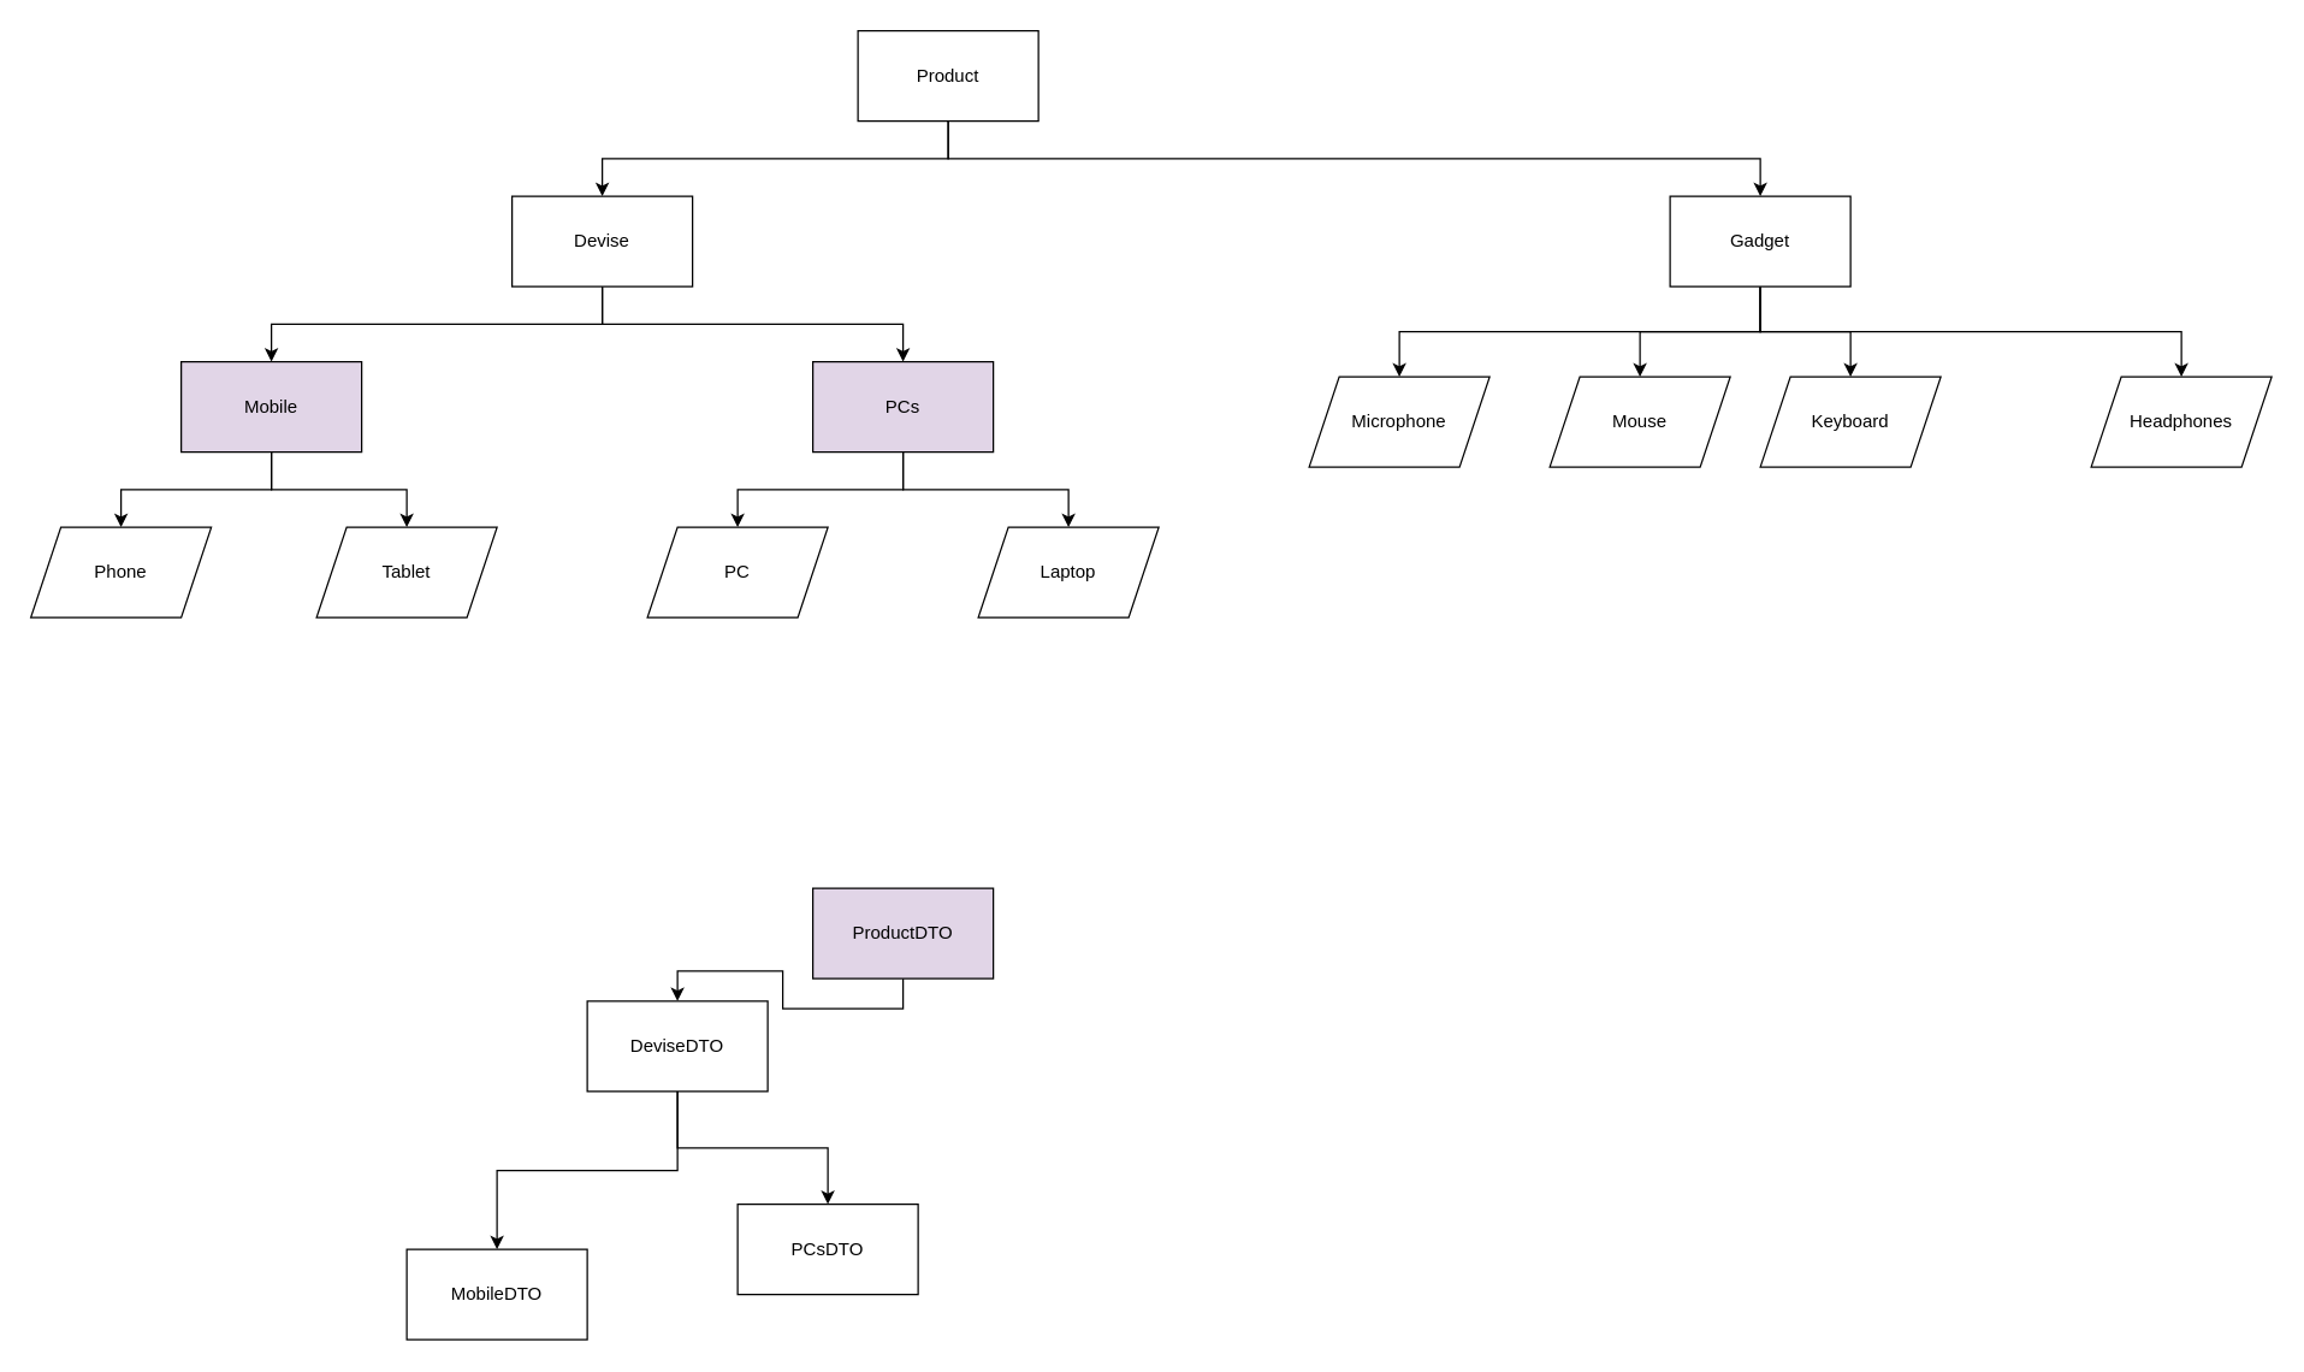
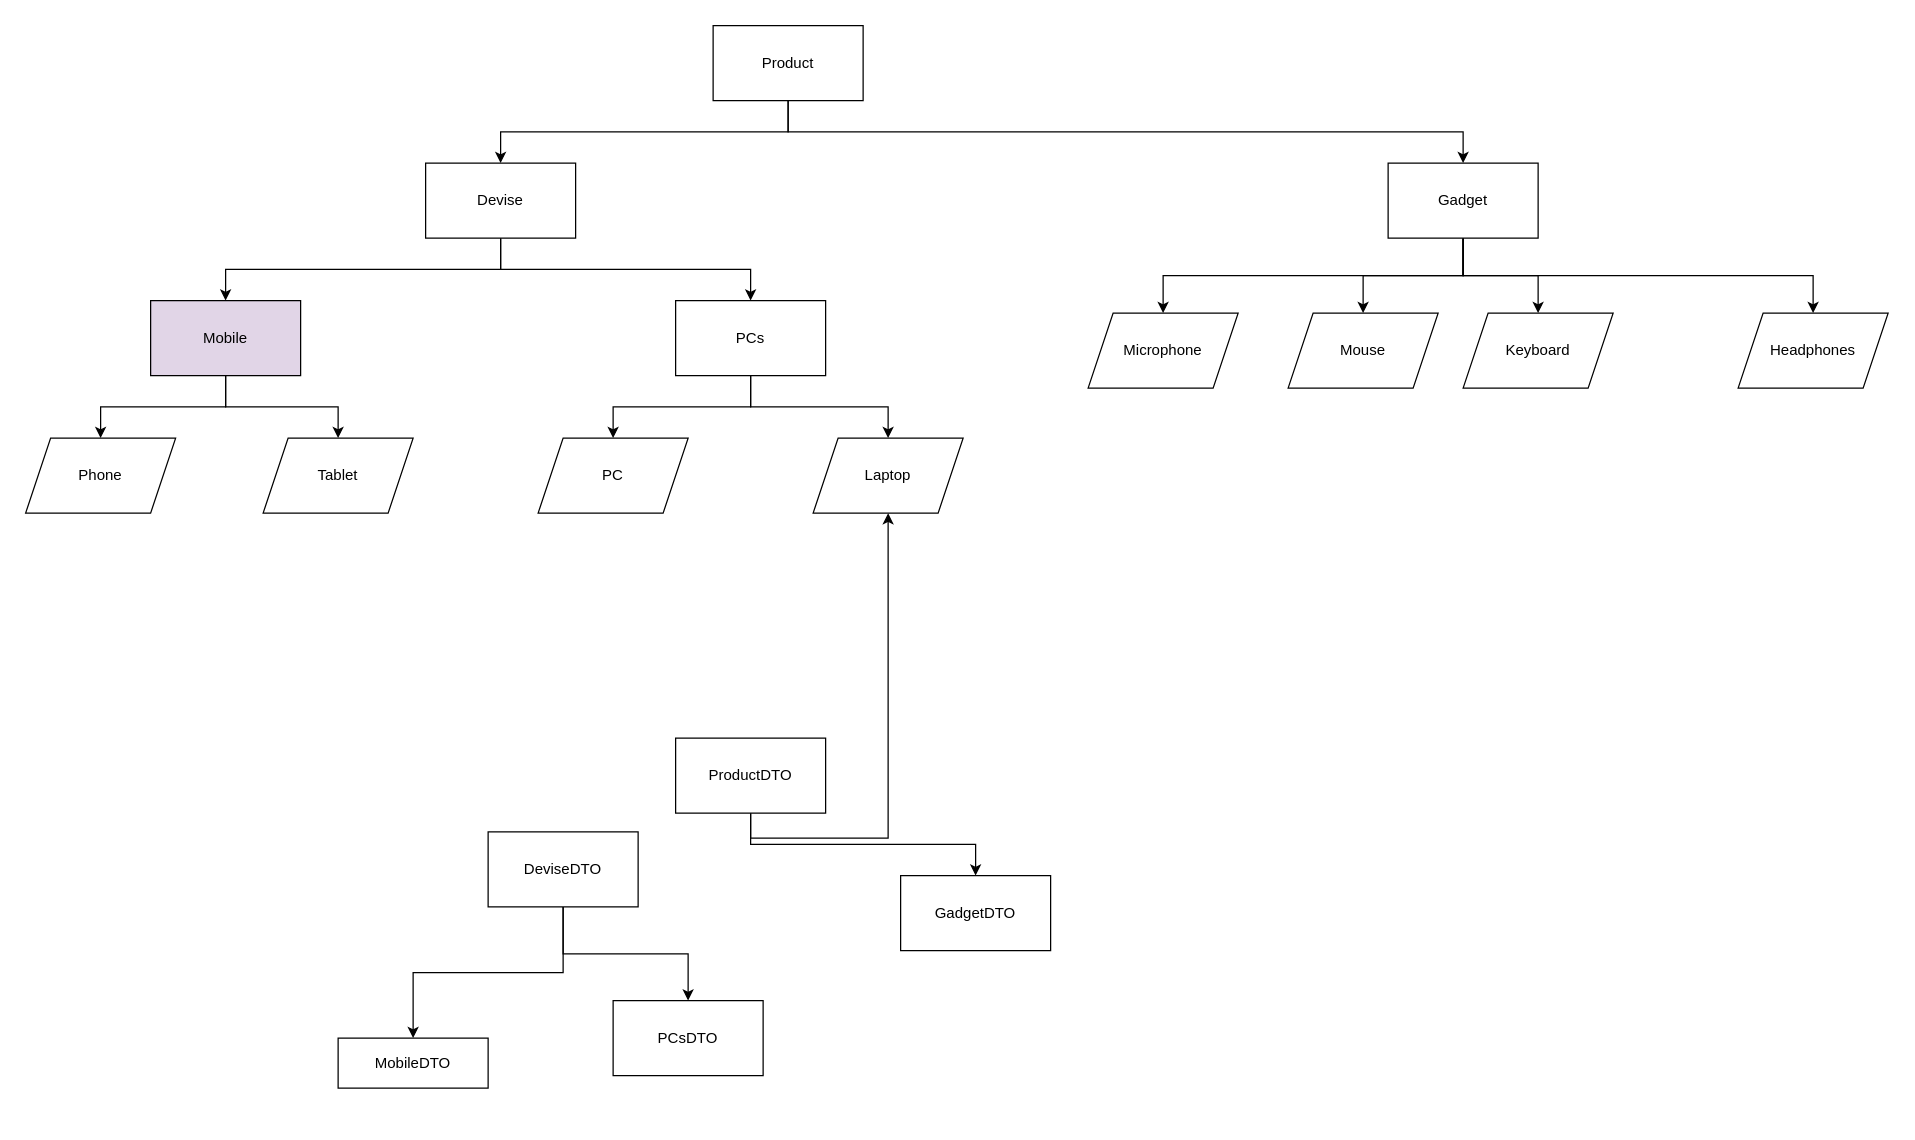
- <mxCell id="15" value="PCs" style="rounded=0;whiteSpace=wrap;html=1;fillColor=#e1d5e7;" vertex="1" parent="1"><mxGeometry x="540" y="240" width="120" height="60" as="geometry" /></mxCell>
+ <mxCell id="15" value="PCs" style="rounded=0;whiteSpace=wrap;html=1;" vertex="1" parent="1"><mxGeometry x="540" y="240" width="120" height="60" as="geometry" /></mxCell>
- <mxCell id="29" value="ProductDTO" style="rounded=0;whiteSpace=wrap;html=1;fillColor=#e1d5e7;" vertex="1" parent="1"><mxGeometry x="540" y="590" width="120" height="60" as="geometry" /></mxCell>
+ <mxCell id="29" value="ProductDTO" style="rounded=0;whiteSpace=wrap;html=1;" vertex="1" parent="1"><mxGeometry x="540" y="590" width="120" height="60" as="geometry" /></mxCell>
- <mxCell id="28" style="edgeStyle=orthogonalEdgeStyle;rounded=0;orthogonalLoop=1;jettySize=auto;html=1;exitX=0.5;exitY=1;exitDx=0;exitDy=0;" edge="1" parent="1" source="29" target="33"><mxGeometry relative="1" as="geometry" /></mxCell>
+ <mxCell id="28" style="edgeStyle=orthogonalEdgeStyle;rounded=0;orthogonalLoop=1;jettySize=auto;html=1;exitX=0.5;exitY=1;exitDx=0;exitDy=0;" edge="1" parent="1" source="29" target="21"><mxGeometry relative="1" as="geometry" /></mxCell>
+ <mxCell id="27" style="edgeStyle=orthogonalEdgeStyle;rounded=0;orthogonalLoop=1;jettySize=auto;html=1;exitX=0.5;exitY=1;exitDx=0;exitDy=0;entryX=0.5;entryY=0;entryDx=0;entryDy=0;" edge="1" parent="1" source="29" target="30"><mxGeometry relative="1" as="geometry" /></mxCell>
+ <mxCell id="30" value="GadgetDTO" style="rounded=0;whiteSpace=wrap;html=1;" vertex="1" parent="1"><mxGeometry x="720" y="700" width="120" height="60" as="geometry" /></mxCell>
- <mxCell id="35" value="MobileDTO" style="rounded=0;whiteSpace=wrap;html=1;" vertex="1" parent="1"><mxGeometry x="270" y="830" width="120" height="60" as="geometry" /></mxCell>
+ <mxCell id="35" value="MobileDTO" style="rounded=0;whiteSpace=wrap;html=1;" vertex="1" parent="1"><mxGeometry x="270" y="830" width="120" height="40" as="geometry" /></mxCell>
